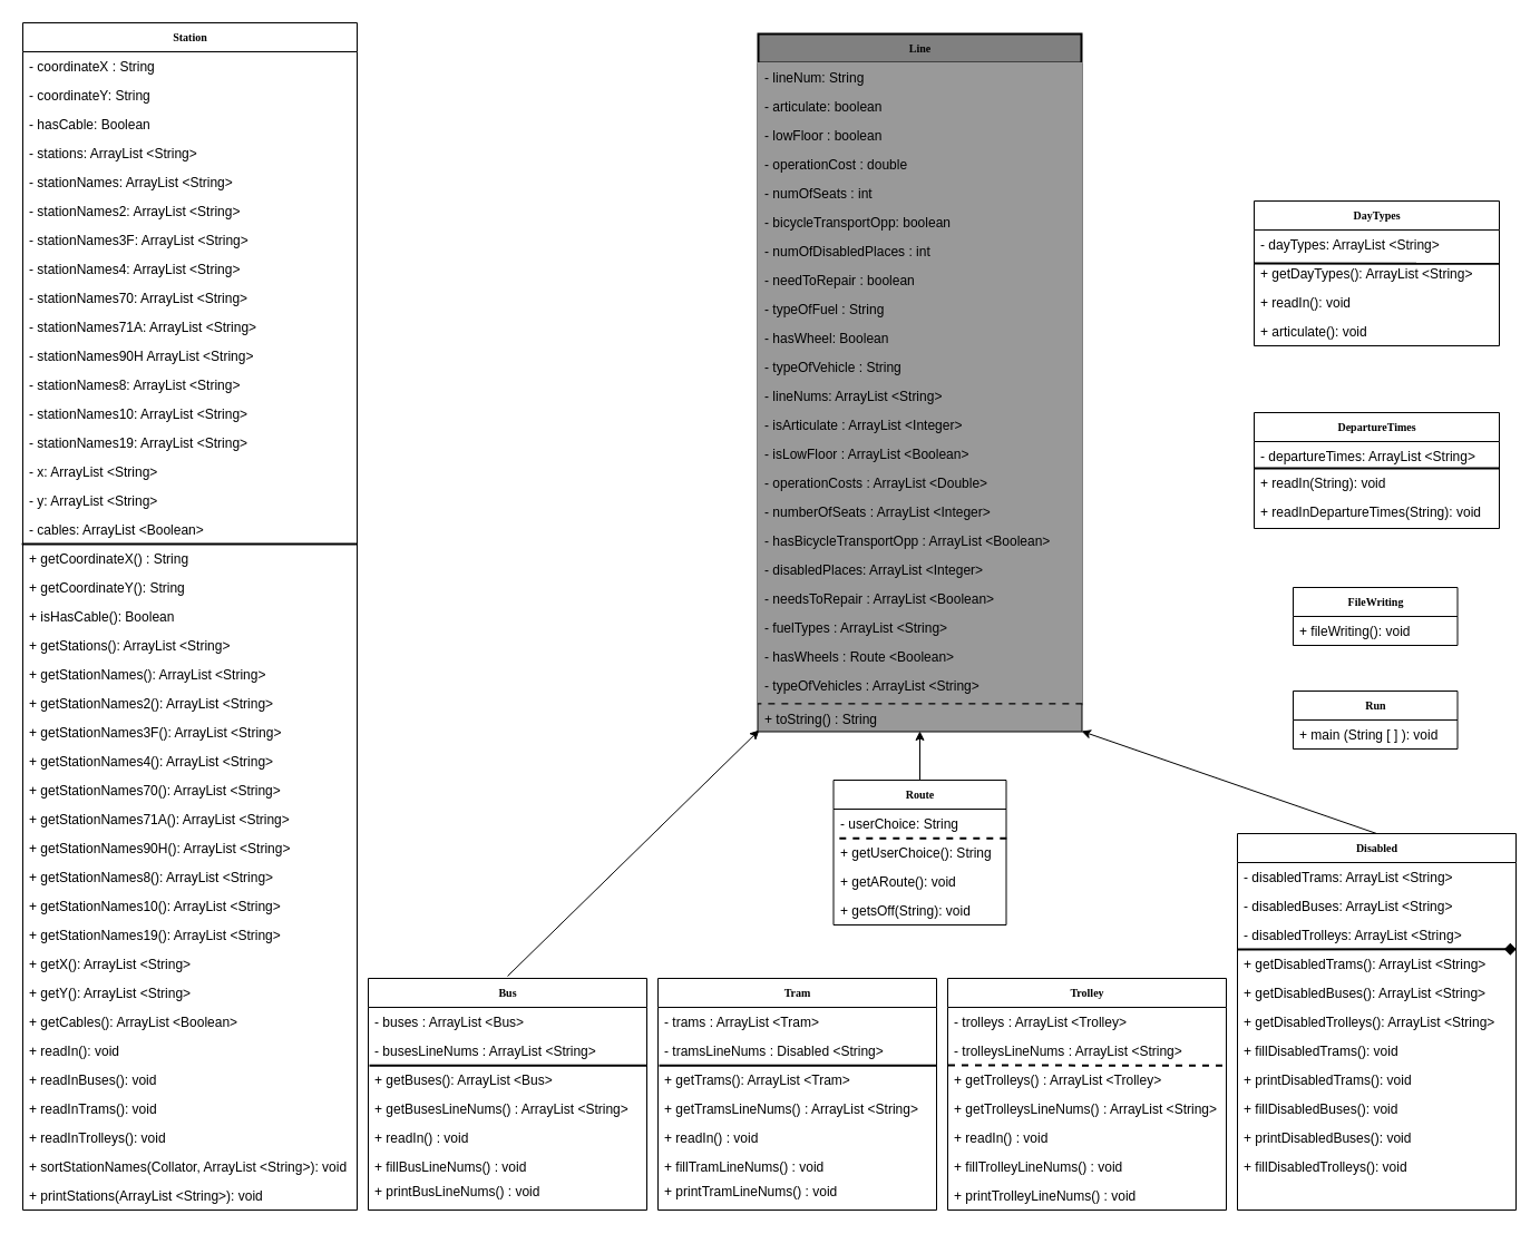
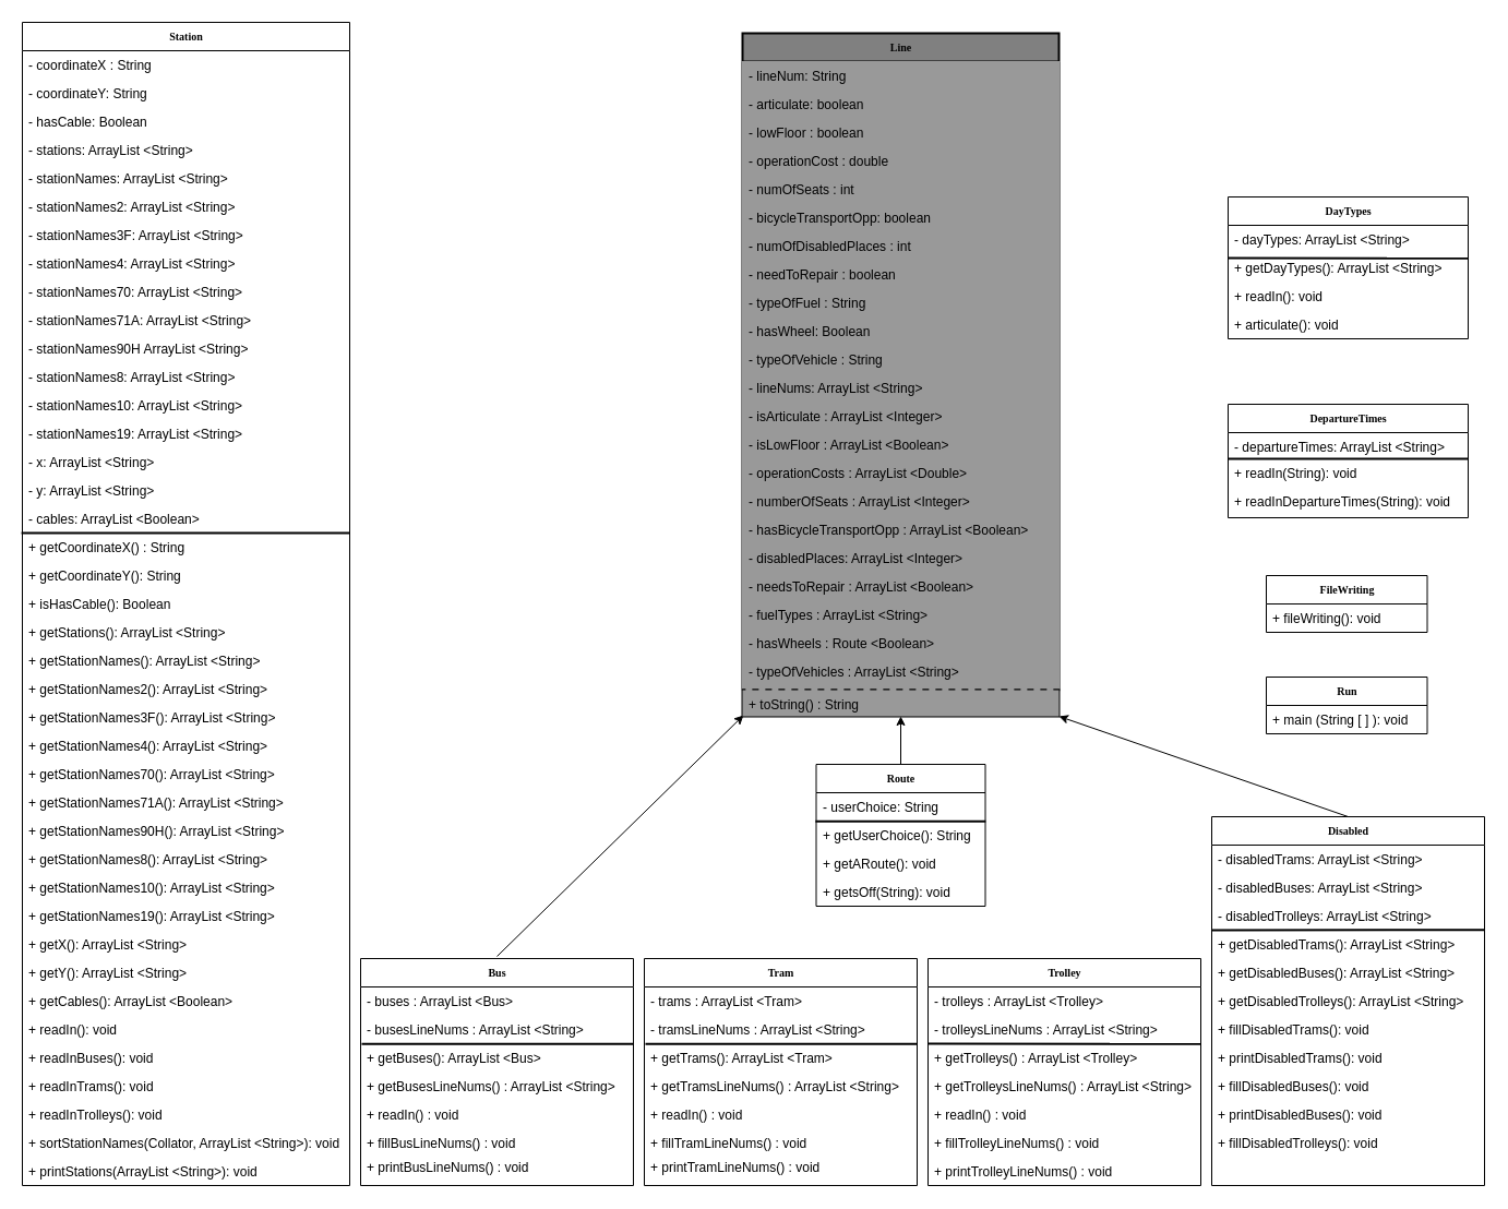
- <mxCell id="77" value="" style="endArrow=none;html=1;exitX=1.002;exitY=1.005;exitDx=0;exitDy=0;exitPerimeter=0;entryX=-0.004;entryY=0.005;entryDx=0;entryDy=0;entryPerimeter=0;strokeWidth=2;dashed=1;" edge="1" parent="72" source="73" target="74"><mxGeometry width="50" height="50" relative="1" as="geometry"><mxPoint x="-50" y="100" as="sourcePoint" /><mxPoint y="50" as="targetPoint" /></mxGeometry></mxCell>
+ <mxCell id="77" value="" style="endArrow=none;html=1;exitX=1.002;exitY=1.005;exitDx=0;exitDy=0;exitPerimeter=0;entryX=-0.004;entryY=0.005;entryDx=0;entryDy=0;entryPerimeter=0;strokeWidth=2;" edge="1" parent="72" source="73" target="74"><mxGeometry width="50" height="50" relative="1" as="geometry"><mxPoint x="-50" y="100" as="sourcePoint" /><mxPoint y="50" as="targetPoint" /></mxGeometry></mxCell>
- <mxCell id="129" value="" style="endArrow=diamond;html=1;entryX=1.001;entryY=-0.011;entryDx=0;entryDy=0;entryPerimeter=0;strokeWidth=2;exitX=0.001;exitY=0.999;exitDx=0;exitDy=0;exitPerimeter=0;" edge="1" parent="117" source="120" target="121"><mxGeometry width="50" height="50" relative="1" as="geometry"><mxPoint x="-1" y="104.0" as="sourcePoint" /><mxPoint x="270" y="88.6" as="targetPoint" /><Array as="points" /></mxGeometry></mxCell>
+ <mxCell id="129" value="" style="endArrow=none;html=1;entryX=1.001;entryY=-0.011;entryDx=0;entryDy=0;entryPerimeter=0;strokeWidth=2;exitX=0.001;exitY=0.999;exitDx=0;exitDy=0;exitPerimeter=0;" edge="1" parent="117" source="120" target="121"><mxGeometry width="50" height="50" relative="1" as="geometry"><mxPoint x="-1" y="104.0" as="sourcePoint" /><mxPoint x="270" y="88.6" as="targetPoint" /><Array as="points" /></mxGeometry></mxCell>
- <mxCell id="100" value="- tramsLineNums : Disabled &amp;lt;String&amp;gt;" style="text;html=1;strokeColor=none;fillColor=none;align=left;verticalAlign=top;spacingLeft=4;spacingRight=4;whiteSpace=wrap;overflow=hidden;rotatable=0;points=[[0,0.5],[1,0.5]];portConstraint=eastwest;" vertex="1" parent="98"><mxGeometry y="52" width="250" height="26" as="geometry" /></mxCell>
+ <mxCell id="100" value="- tramsLineNums : ArrayList &amp;lt;String&amp;gt;" style="text;html=1;strokeColor=none;fillColor=none;align=left;verticalAlign=top;spacingLeft=4;spacingRight=4;whiteSpace=wrap;overflow=hidden;rotatable=0;points=[[0,0.5],[1,0.5]];portConstraint=eastwest;" vertex="1" parent="98"><mxGeometry y="52" width="250" height="26" as="geometry" /></mxCell>
- <mxCell id="115" value="" style="endArrow=none;html=1;strokeWidth=2;exitX=0.002;exitY=-0.002;exitDx=0;exitDy=0;exitPerimeter=0;entryX=1.001;entryY=1.013;entryDx=0;entryDy=0;entryPerimeter=0;dashed=1;" parent="107" source="110" target="109" edge="1"><mxGeometry width="50" height="50" relative="1" as="geometry"><mxPoint x="270" y="291.5" as="sourcePoint" /><mxPoint x="320" y="241.5" as="targetPoint" /></mxGeometry></mxCell>
+ <mxCell id="115" value="" style="endArrow=none;html=1;strokeWidth=2;exitX=0.002;exitY=-0.002;exitDx=0;exitDy=0;exitPerimeter=0;entryX=1.001;entryY=1.013;entryDx=0;entryDy=0;entryPerimeter=0;" parent="107" source="110" target="109" edge="1"><mxGeometry width="50" height="50" relative="1" as="geometry"><mxPoint x="270" y="291.5" as="sourcePoint" /><mxPoint x="320" y="241.5" as="targetPoint" /></mxGeometry></mxCell>
